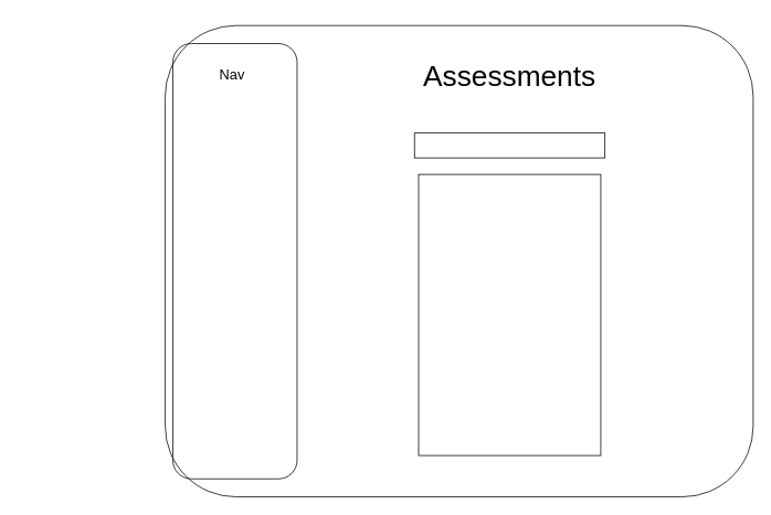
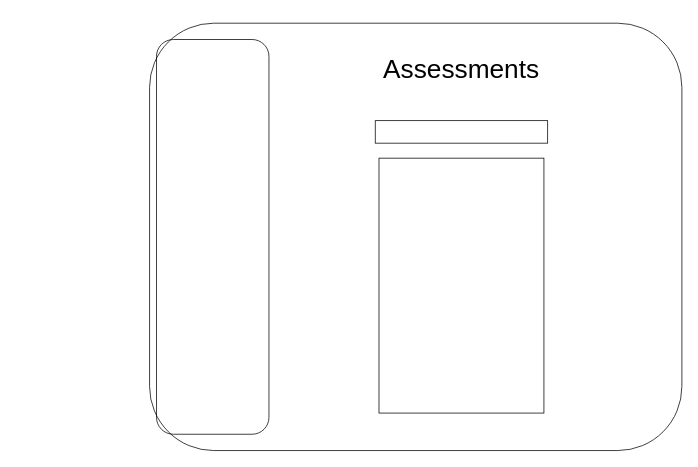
- <mxCell id="5" value="&lt;font style=&quot;font-size: 17px&quot;&gt;Nav&lt;/font&gt;" style="text;html=1;strokeColor=none;fillColor=none;align=center;verticalAlign=middle;whiteSpace=wrap;rounded=0;" vertex="1" parent="1"><mxGeometry x="240" y="65" width="80" height="50" as="geometry" /></mxCell>
